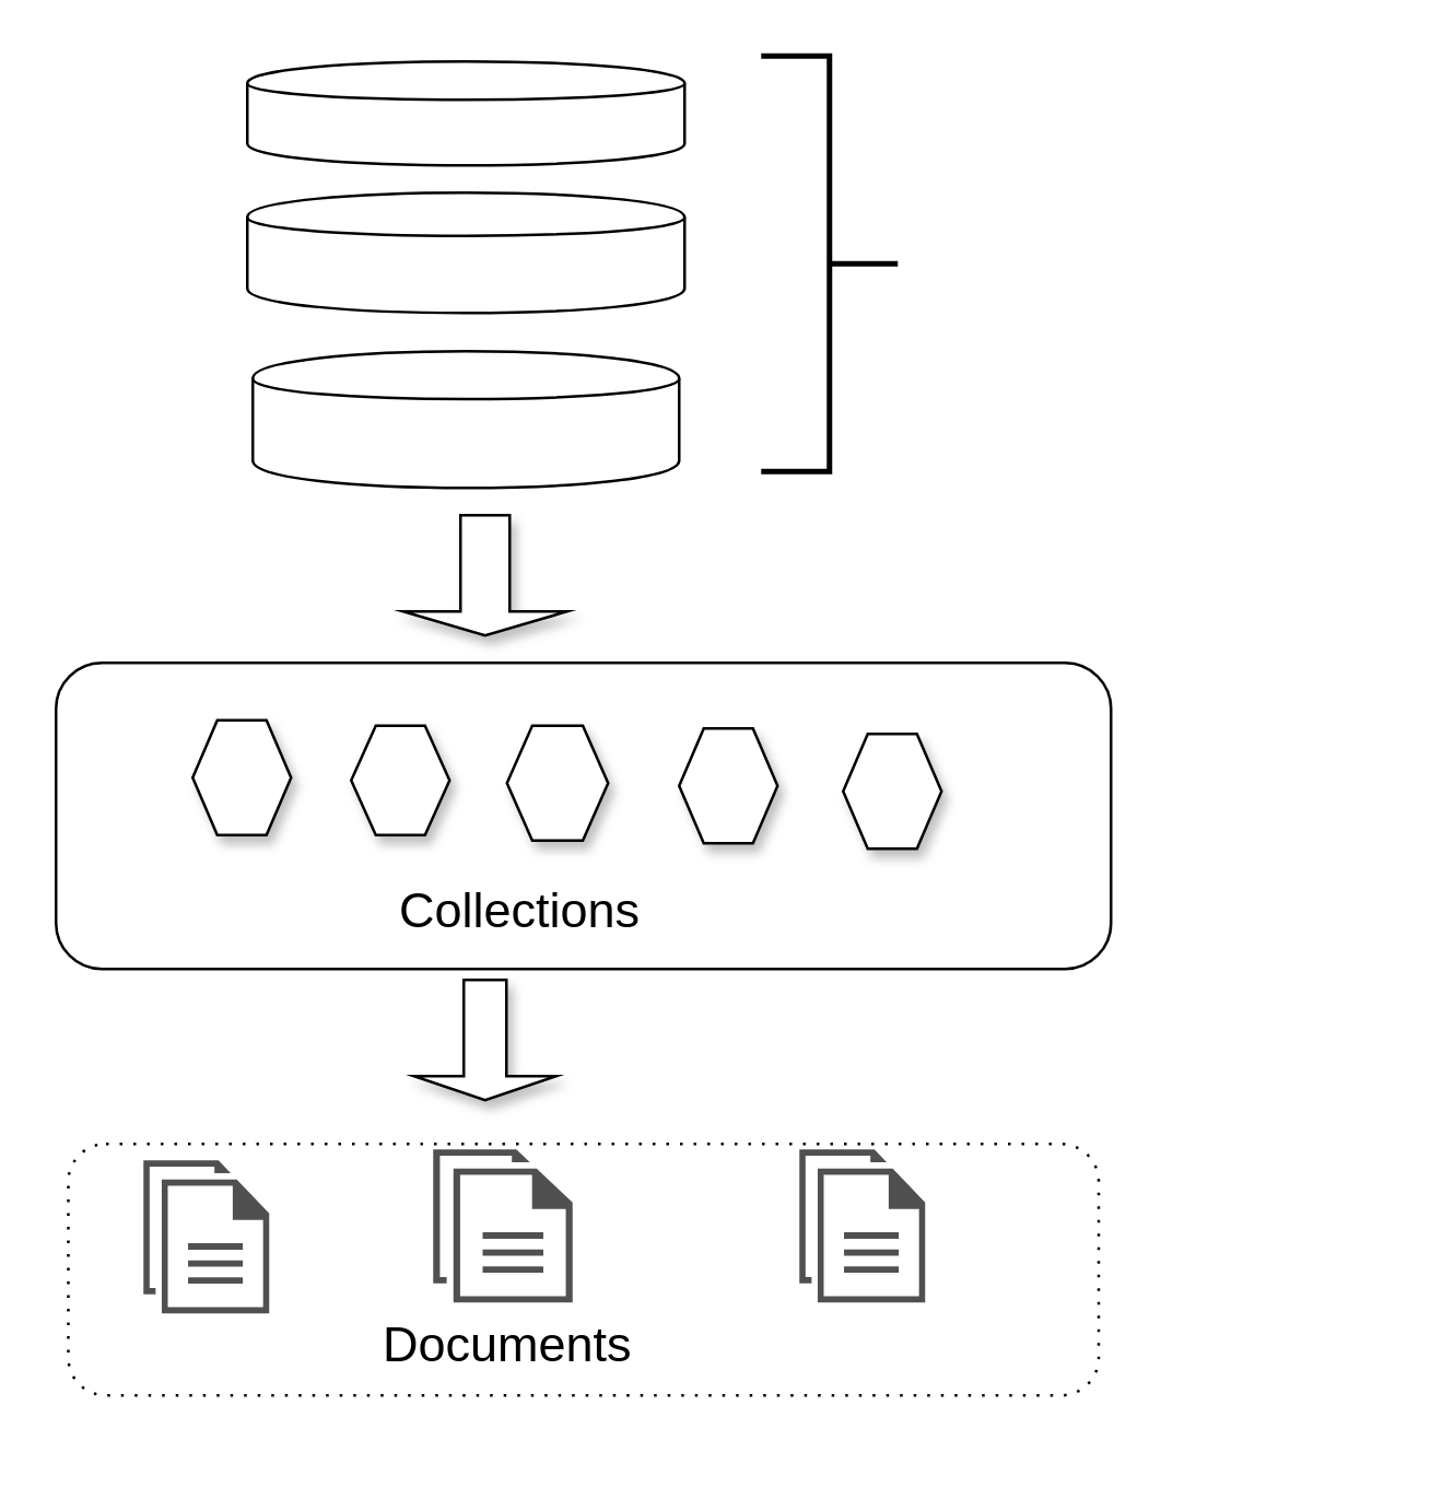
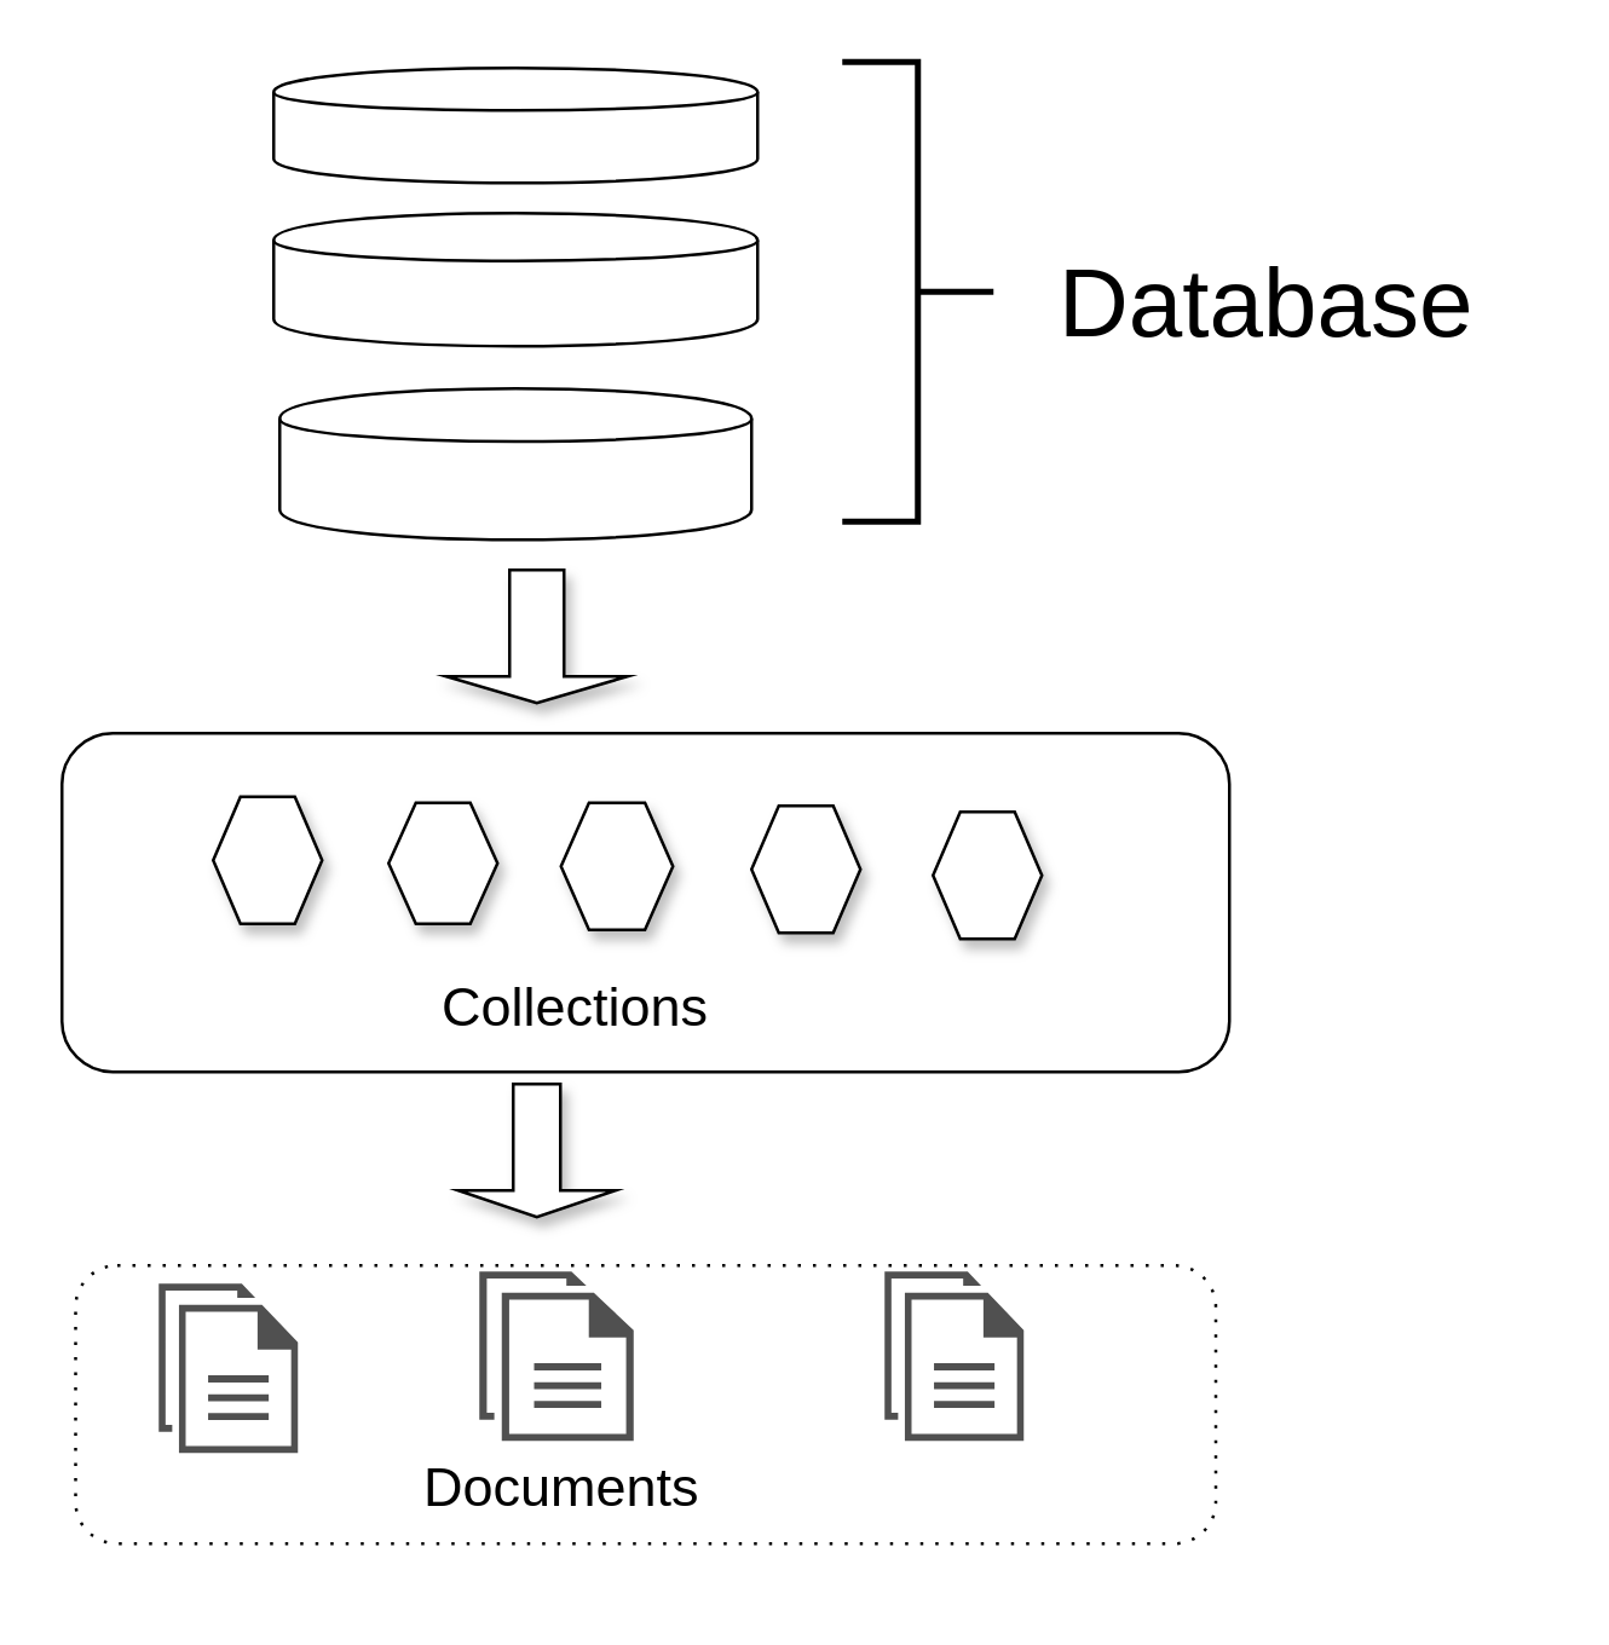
+ <mxCell id="5" value="Database" style="text;html=1;resizable=0;points=[];autosize=1;align=left;verticalAlign=top;spacingTop=-4;fontSize=32;" vertex="1" parent="1"><mxGeometry x="348" y="78" width="162" height="40" as="geometry" /></mxCell>
